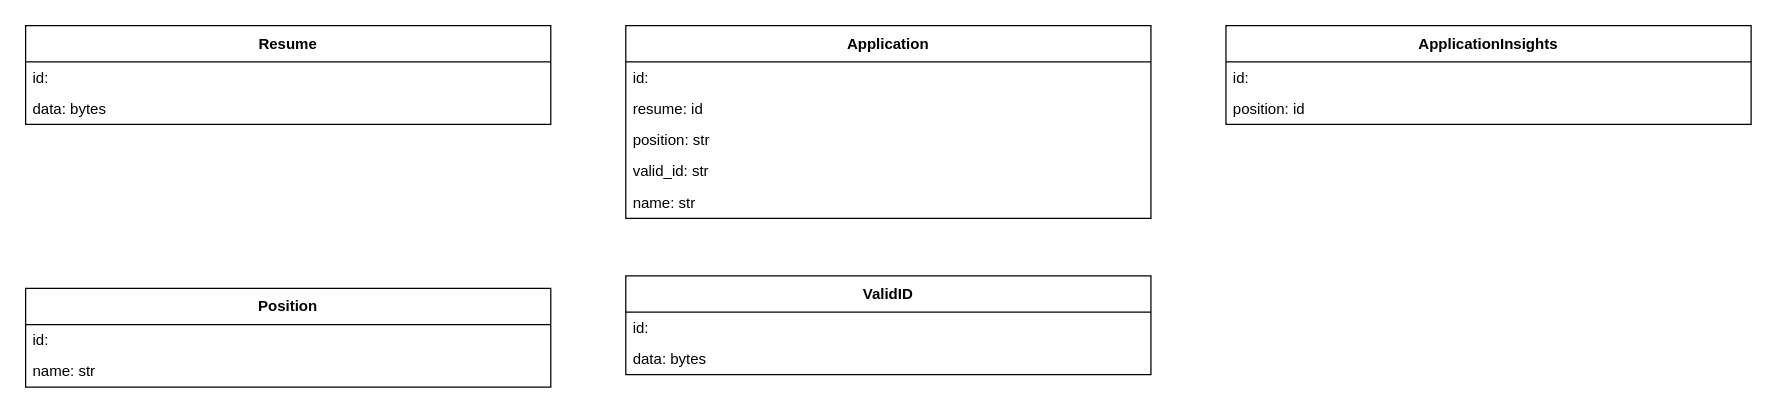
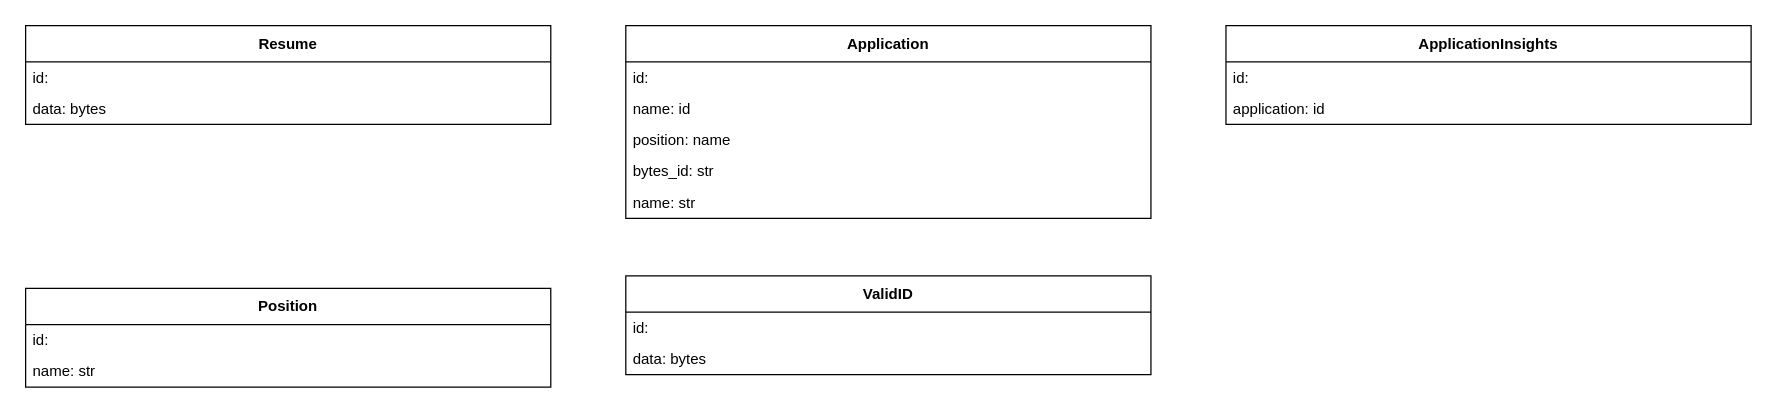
- <mxCell id="4" value="resume: id" style="text;html=1;strokeColor=none;fillColor=none;align=left;verticalAlign=middle;spacingLeft=4;spacingRight=4;overflow=hidden;rotatable=0;points=[[0,0.5],[1,0.5]];portConstraint=eastwest;whiteSpace=wrap;" vertex="1" parent="2"><mxGeometry y="54" width="420" height="25" as="geometry" /></mxCell>
+ <mxCell id="4" value="name: id" style="text;html=1;strokeColor=none;fillColor=none;align=left;verticalAlign=middle;spacingLeft=4;spacingRight=4;overflow=hidden;rotatable=0;points=[[0,0.5],[1,0.5]];portConstraint=eastwest;whiteSpace=wrap;" vertex="1" parent="2"><mxGeometry y="54" width="420" height="25" as="geometry" /></mxCell>
- <mxCell id="19" value="position: id" style="text;html=1;strokeColor=none;fillColor=none;align=left;verticalAlign=middle;spacingLeft=4;spacingRight=4;overflow=hidden;rotatable=0;points=[[0,0.5],[1,0.5]];portConstraint=eastwest;whiteSpace=wrap;" vertex="1" parent="17"><mxGeometry y="54" width="420" height="25" as="geometry" /></mxCell>
+ <mxCell id="19" value="application: id" style="text;html=1;strokeColor=none;fillColor=none;align=left;verticalAlign=middle;spacingLeft=4;spacingRight=4;overflow=hidden;rotatable=0;points=[[0,0.5],[1,0.5]];portConstraint=eastwest;whiteSpace=wrap;" vertex="1" parent="17"><mxGeometry y="54" width="420" height="25" as="geometry" /></mxCell>
- <mxCell id="5" value="position: str&amp;nbsp;" style="text;html=1;strokeColor=none;fillColor=none;align=left;verticalAlign=middle;spacingLeft=4;spacingRight=4;overflow=hidden;rotatable=0;points=[[0,0.5],[1,0.5]];portConstraint=eastwest;whiteSpace=wrap;" vertex="1" parent="2"><mxGeometry y="79" width="420" height="25" as="geometry" /></mxCell>
+ <mxCell id="5" value="position: name&amp;nbsp;" style="text;html=1;strokeColor=none;fillColor=none;align=left;verticalAlign=middle;spacingLeft=4;spacingRight=4;overflow=hidden;rotatable=0;points=[[0,0.5],[1,0.5]];portConstraint=eastwest;whiteSpace=wrap;" vertex="1" parent="2"><mxGeometry y="79" width="420" height="25" as="geometry" /></mxCell>
- <mxCell id="6" value="valid_id: str" style="text;html=1;strokeColor=none;fillColor=none;align=left;verticalAlign=middle;spacingLeft=4;spacingRight=4;overflow=hidden;rotatable=0;points=[[0,0.5],[1,0.5]];portConstraint=eastwest;whiteSpace=wrap;" vertex="1" parent="2"><mxGeometry y="104" width="420" height="25" as="geometry" /></mxCell>
+ <mxCell id="6" value="bytes_id: str" style="text;html=1;strokeColor=none;fillColor=none;align=left;verticalAlign=middle;spacingLeft=4;spacingRight=4;overflow=hidden;rotatable=0;points=[[0,0.5],[1,0.5]];portConstraint=eastwest;whiteSpace=wrap;" vertex="1" parent="2"><mxGeometry y="104" width="420" height="25" as="geometry" /></mxCell>
